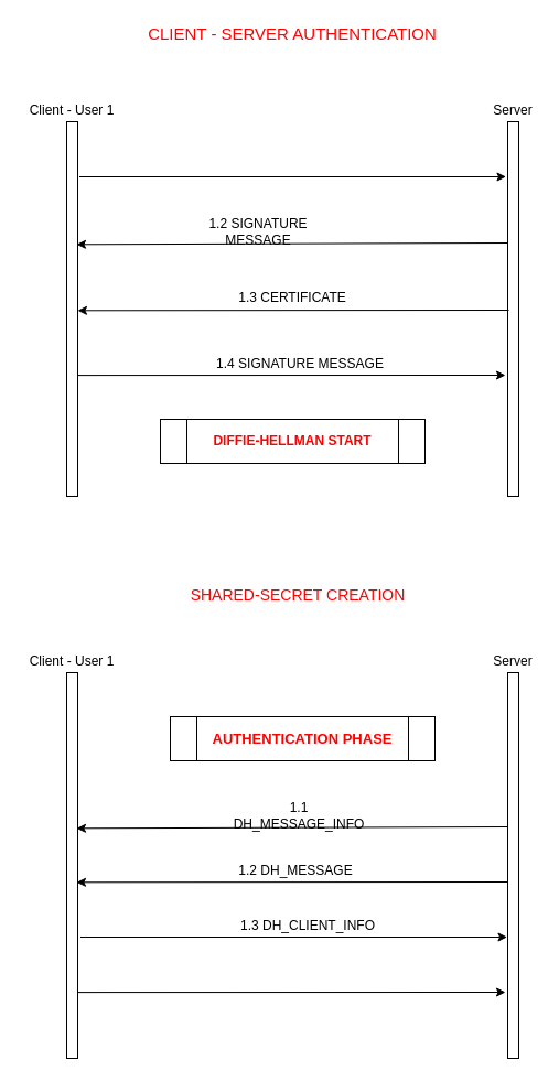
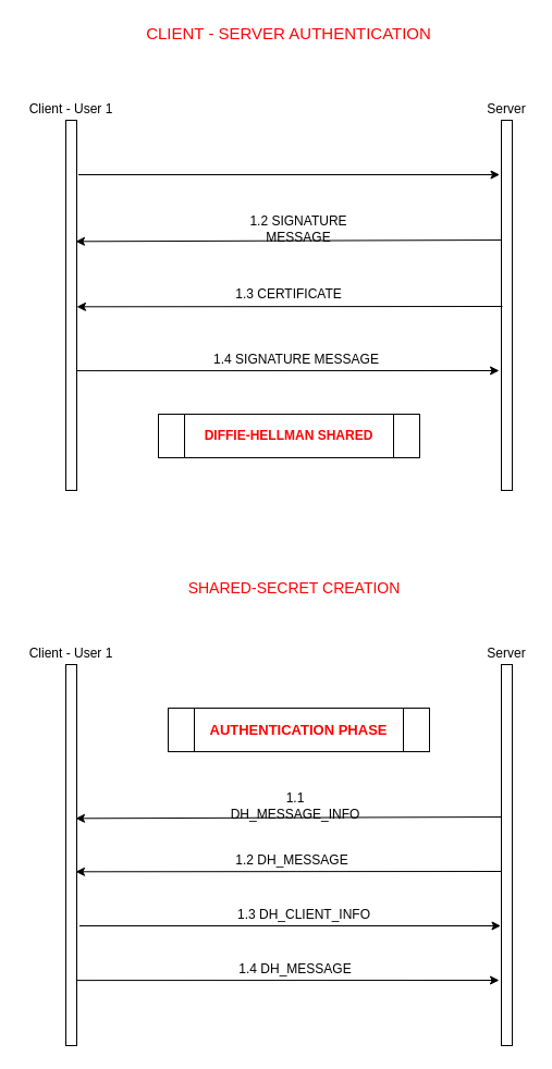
- <mxCell id="11" value="1.2 SIGNATURE MESSAGE" style="text;html=1;strokeColor=none;fillColor=none;align=center;verticalAlign=middle;whiteSpace=wrap;rounded=0;" vertex="1" parent="1"><mxGeometry x="159" y="200" width="150" height="20" as="geometry" /></mxCell>
+ <mxCell id="11" value="1.2 SIGNATURE MESSAGE" style="text;html=1;strokeColor=none;fillColor=none;align=center;verticalAlign=middle;whiteSpace=wrap;rounded=0;" vertex="1" parent="1"><mxGeometry x="199" y="200" width="150" height="20" as="geometry" /></mxCell>
- <mxCell id="14" value="&lt;font color=&quot;#FF0000&quot;&gt;&lt;b&gt;DIFFIE-HELLMAN START&lt;br&gt;&lt;/b&gt;&lt;/font&gt;" style="shape=process;whiteSpace=wrap;html=1;backgroundOutline=1;" vertex="1" parent="1"><mxGeometry x="145" y="380" width="240" height="40" as="geometry" /></mxCell>
+ <mxCell id="14" value="&lt;font color=&quot;#FF0000&quot;&gt;&lt;b&gt;DIFFIE-HELLMAN SHARED&lt;br&gt;&lt;/b&gt;&lt;/font&gt;" style="shape=process;whiteSpace=wrap;html=1;backgroundOutline=1;" vertex="1" parent="1"><mxGeometry x="145" y="380" width="240" height="40" as="geometry" /></mxCell>
+ <mxCell id="28" value="1.4 DH_MESSAGE" style="text;html=1;strokeColor=none;fillColor=none;align=center;verticalAlign=middle;whiteSpace=wrap;rounded=0;" vertex="1" parent="1"><mxGeometry x="196" y="880" width="150" height="20" as="geometry" /></mxCell>
